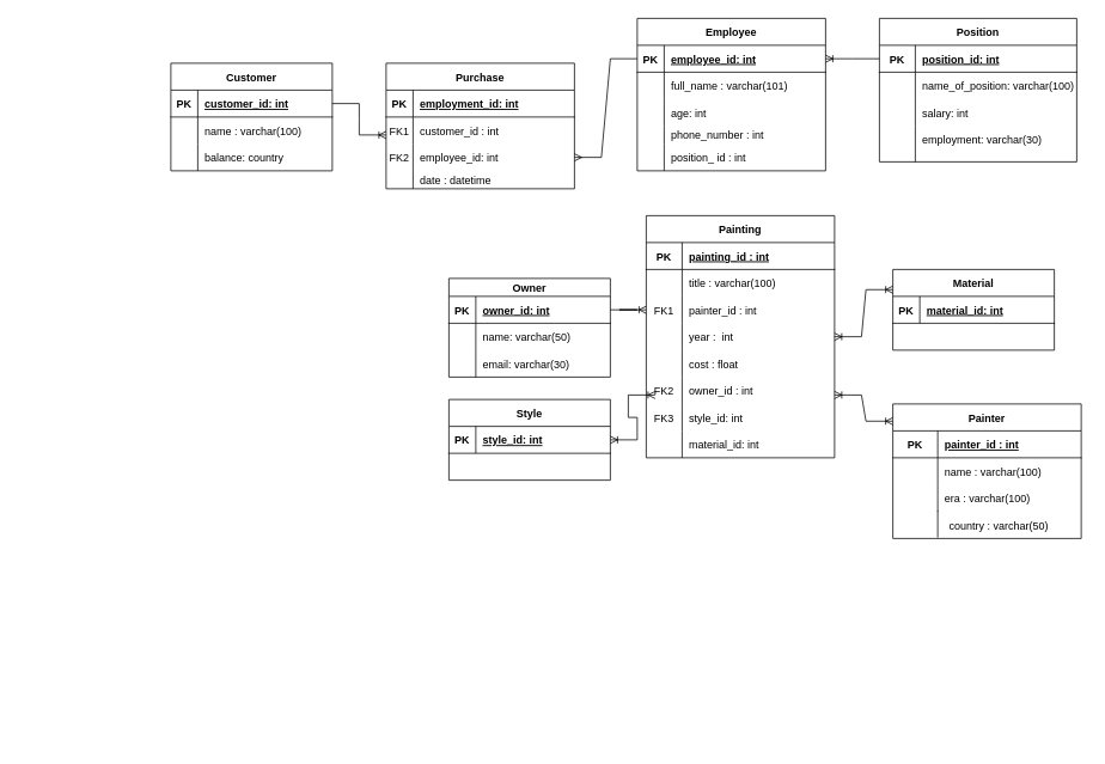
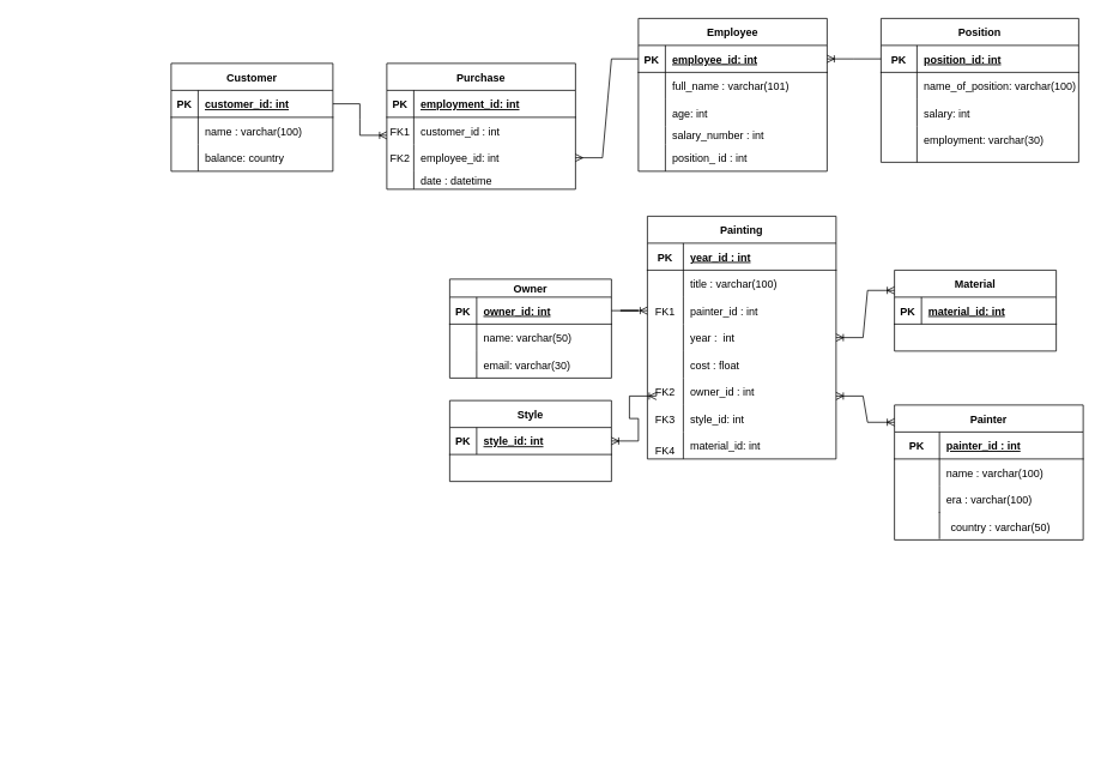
- <mxCell id="49" value="phone_number : int" style="shape=partialRectangle;connectable=0;fillColor=none;top=0;left=0;bottom=0;right=0;align=left;spacingLeft=6;overflow=hidden;" parent="47" vertex="1"><mxGeometry x="30" width="180" height="20" as="geometry"><mxRectangle width="180" height="20" as="alternateBounds" /></mxGeometry></mxCell>
+ <mxCell id="49" value="salary_number : int" style="shape=partialRectangle;connectable=0;fillColor=none;top=0;left=0;bottom=0;right=0;align=left;spacingLeft=6;overflow=hidden;" parent="47" vertex="1"><mxGeometry x="30" width="180" height="20" as="geometry"><mxRectangle width="180" height="20" as="alternateBounds" /></mxGeometry></mxCell>
- <mxCell id="5" value="painting_id : int" style="shape=partialRectangle;connectable=0;fillColor=none;top=0;left=0;bottom=0;right=0;align=left;spacingLeft=6;fontStyle=5;overflow=hidden;" parent="3" vertex="1"><mxGeometry x="40" width="170" height="30" as="geometry"><mxRectangle width="170" height="30" as="alternateBounds" /></mxGeometry></mxCell>
+ <mxCell id="5" value="year_id : int" style="shape=partialRectangle;connectable=0;fillColor=none;top=0;left=0;bottom=0;right=0;align=left;spacingLeft=6;fontStyle=5;overflow=hidden;" parent="3" vertex="1"><mxGeometry x="40" width="170" height="30" as="geometry"><mxRectangle width="170" height="30" as="alternateBounds" /></mxGeometry></mxCell>
+ <mxCell id="120" value="FK4" style="shape=partialRectangle;connectable=0;fillColor=none;top=0;left=0;bottom=0;right=0;editable=1;overflow=hidden;" vertex="1" parent="1"><mxGeometry x="720" y="490" width="40" height="20" as="geometry"><mxRectangle width="30" height="20" as="alternateBounds" /></mxGeometry></mxCell>
